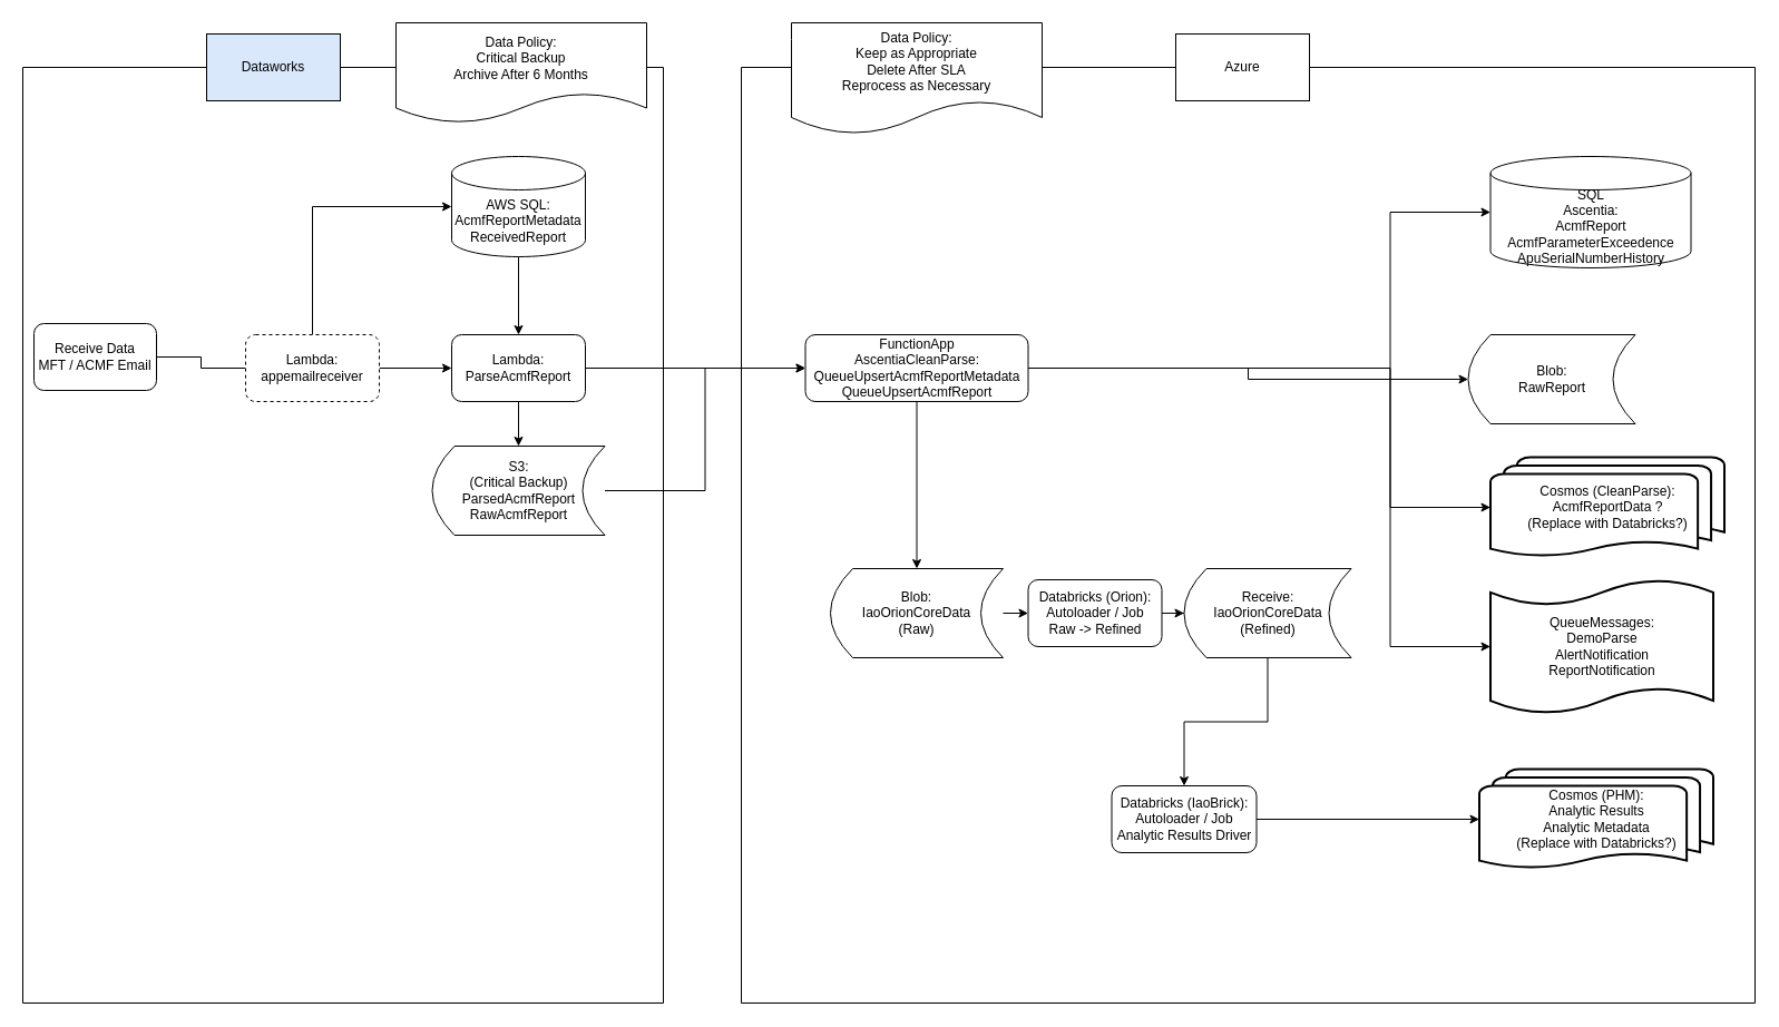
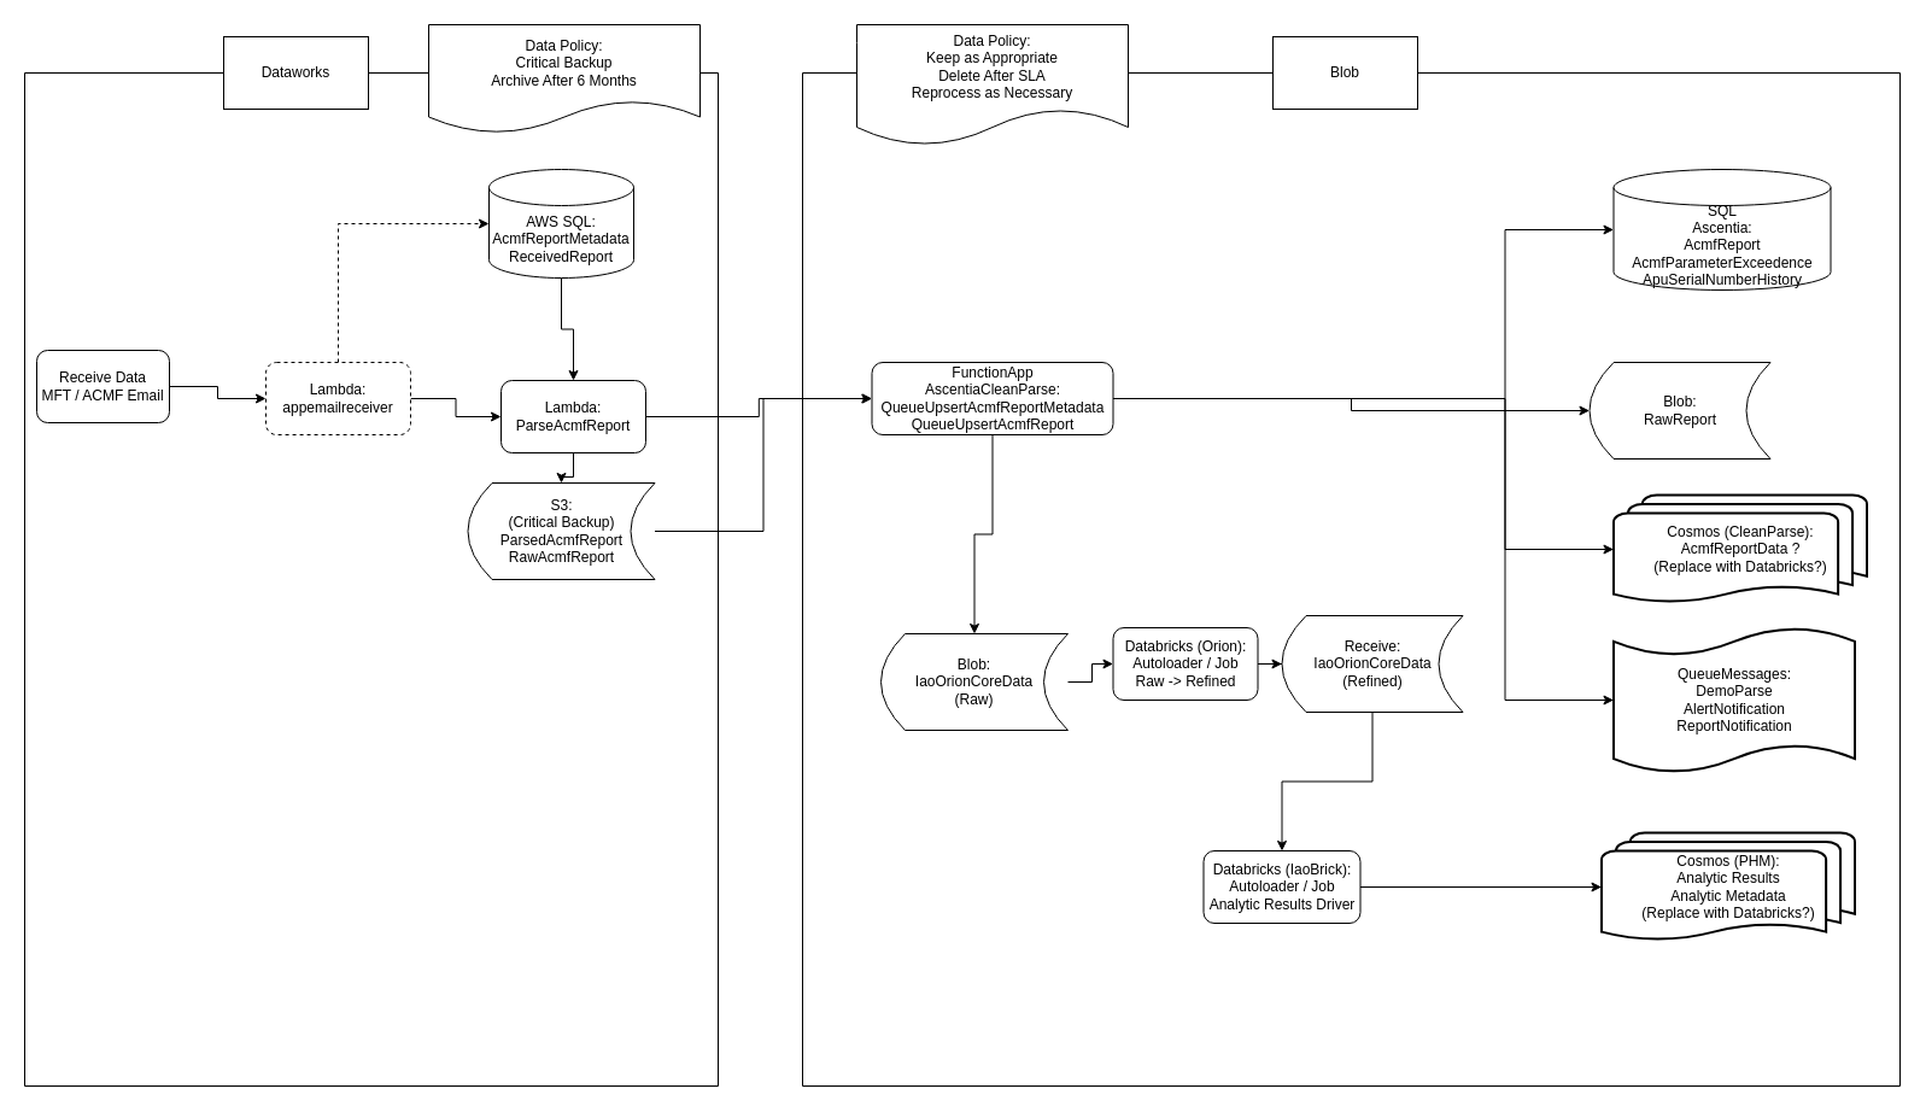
- <mxCell id="35" value="Dataworks" style="rounded=0;whiteSpace=wrap;html=1;fillColor=#dae8fc;" vertex="1" parent="33"><mxGeometry x="165" y="-30" width="120" height="60" as="geometry" /></mxCell>
+ <mxCell id="35" value="Dataworks" style="rounded=0;whiteSpace=wrap;html=1;" vertex="1" parent="33"><mxGeometry x="165" y="-30" width="120" height="60" as="geometry" /></mxCell>
- <mxCell id="38" value="Azure" style="rounded=0;whiteSpace=wrap;html=1;" vertex="1" parent="1"><mxGeometry x="1055" y="30" width="120" height="60" as="geometry" /></mxCell>
+ <mxCell id="38" value="Blob" style="rounded=0;whiteSpace=wrap;html=1;" vertex="1" parent="1"><mxGeometry x="1055" y="30" width="120" height="60" as="geometry" /></mxCell>
- <mxCell id="4" style="edgeStyle=orthogonalEdgeStyle;rounded=0;orthogonalLoop=1;jettySize=auto;html=1;exitX=0.5;exitY=0;exitDx=0;exitDy=0;entryX=0;entryY=0.5;entryDx=0;entryDy=0;entryPerimeter=0;" parent="1" source="6" target="8" edge="1"><mxGeometry relative="1" as="geometry" /></mxCell>
+ <mxCell id="4" style="edgeStyle=orthogonalEdgeStyle;rounded=0;orthogonalLoop=1;jettySize=auto;html=1;exitX=0.5;exitY=0;exitDx=0;exitDy=0;entryX=0;entryY=0.5;entryDx=0;entryDy=0;entryPerimeter=0;dashed=1;" parent="1" source="6" target="8" edge="1"><mxGeometry relative="1" as="geometry" /></mxCell>
- <mxCell id="2" value="" style="edgeStyle=orthogonalEdgeStyle;rounded=0;orthogonalLoop=1;jettySize=auto;html=1;endArrow=none;" parent="1" source="3" target="6" edge="1"><mxGeometry relative="1" as="geometry" /></mxCell>
+ <mxCell id="2" value="" style="edgeStyle=orthogonalEdgeStyle;rounded=0;orthogonalLoop=1;jettySize=auto;html=1;" parent="1" source="3" target="6" edge="1"><mxGeometry relative="1" as="geometry" /></mxCell>
- <mxCell id="11" value="Lambda:&lt;br&gt;ParseAcmfReport" style="whiteSpace=wrap;html=1;rounded=1;" parent="1" vertex="1"><mxGeometry x="405" y="300" width="120" height="60" as="geometry" /></mxCell>
+ <mxCell id="11" value="Lambda:&lt;br&gt;ParseAcmfReport" style="whiteSpace=wrap;html=1;rounded=1;" parent="1" vertex="1"><mxGeometry x="415" y="315" width="120" height="60" as="geometry" /></mxCell>
- <mxCell id="13" value="Blob:&lt;br&gt;IaoOrionCoreData &lt;br&gt;(Raw)" style="shape=dataStorage;whiteSpace=wrap;html=1;fixedSize=1;" parent="1" vertex="1"><mxGeometry x="745" y="510" width="155" height="80" as="geometry" /></mxCell>
+ <mxCell id="13" value="Blob:&lt;br&gt;IaoOrionCoreData &lt;br&gt;(Raw)" style="shape=dataStorage;whiteSpace=wrap;html=1;fixedSize=1;" parent="1" vertex="1"><mxGeometry x="730" y="525" width="155" height="80" as="geometry" /></mxCell>
